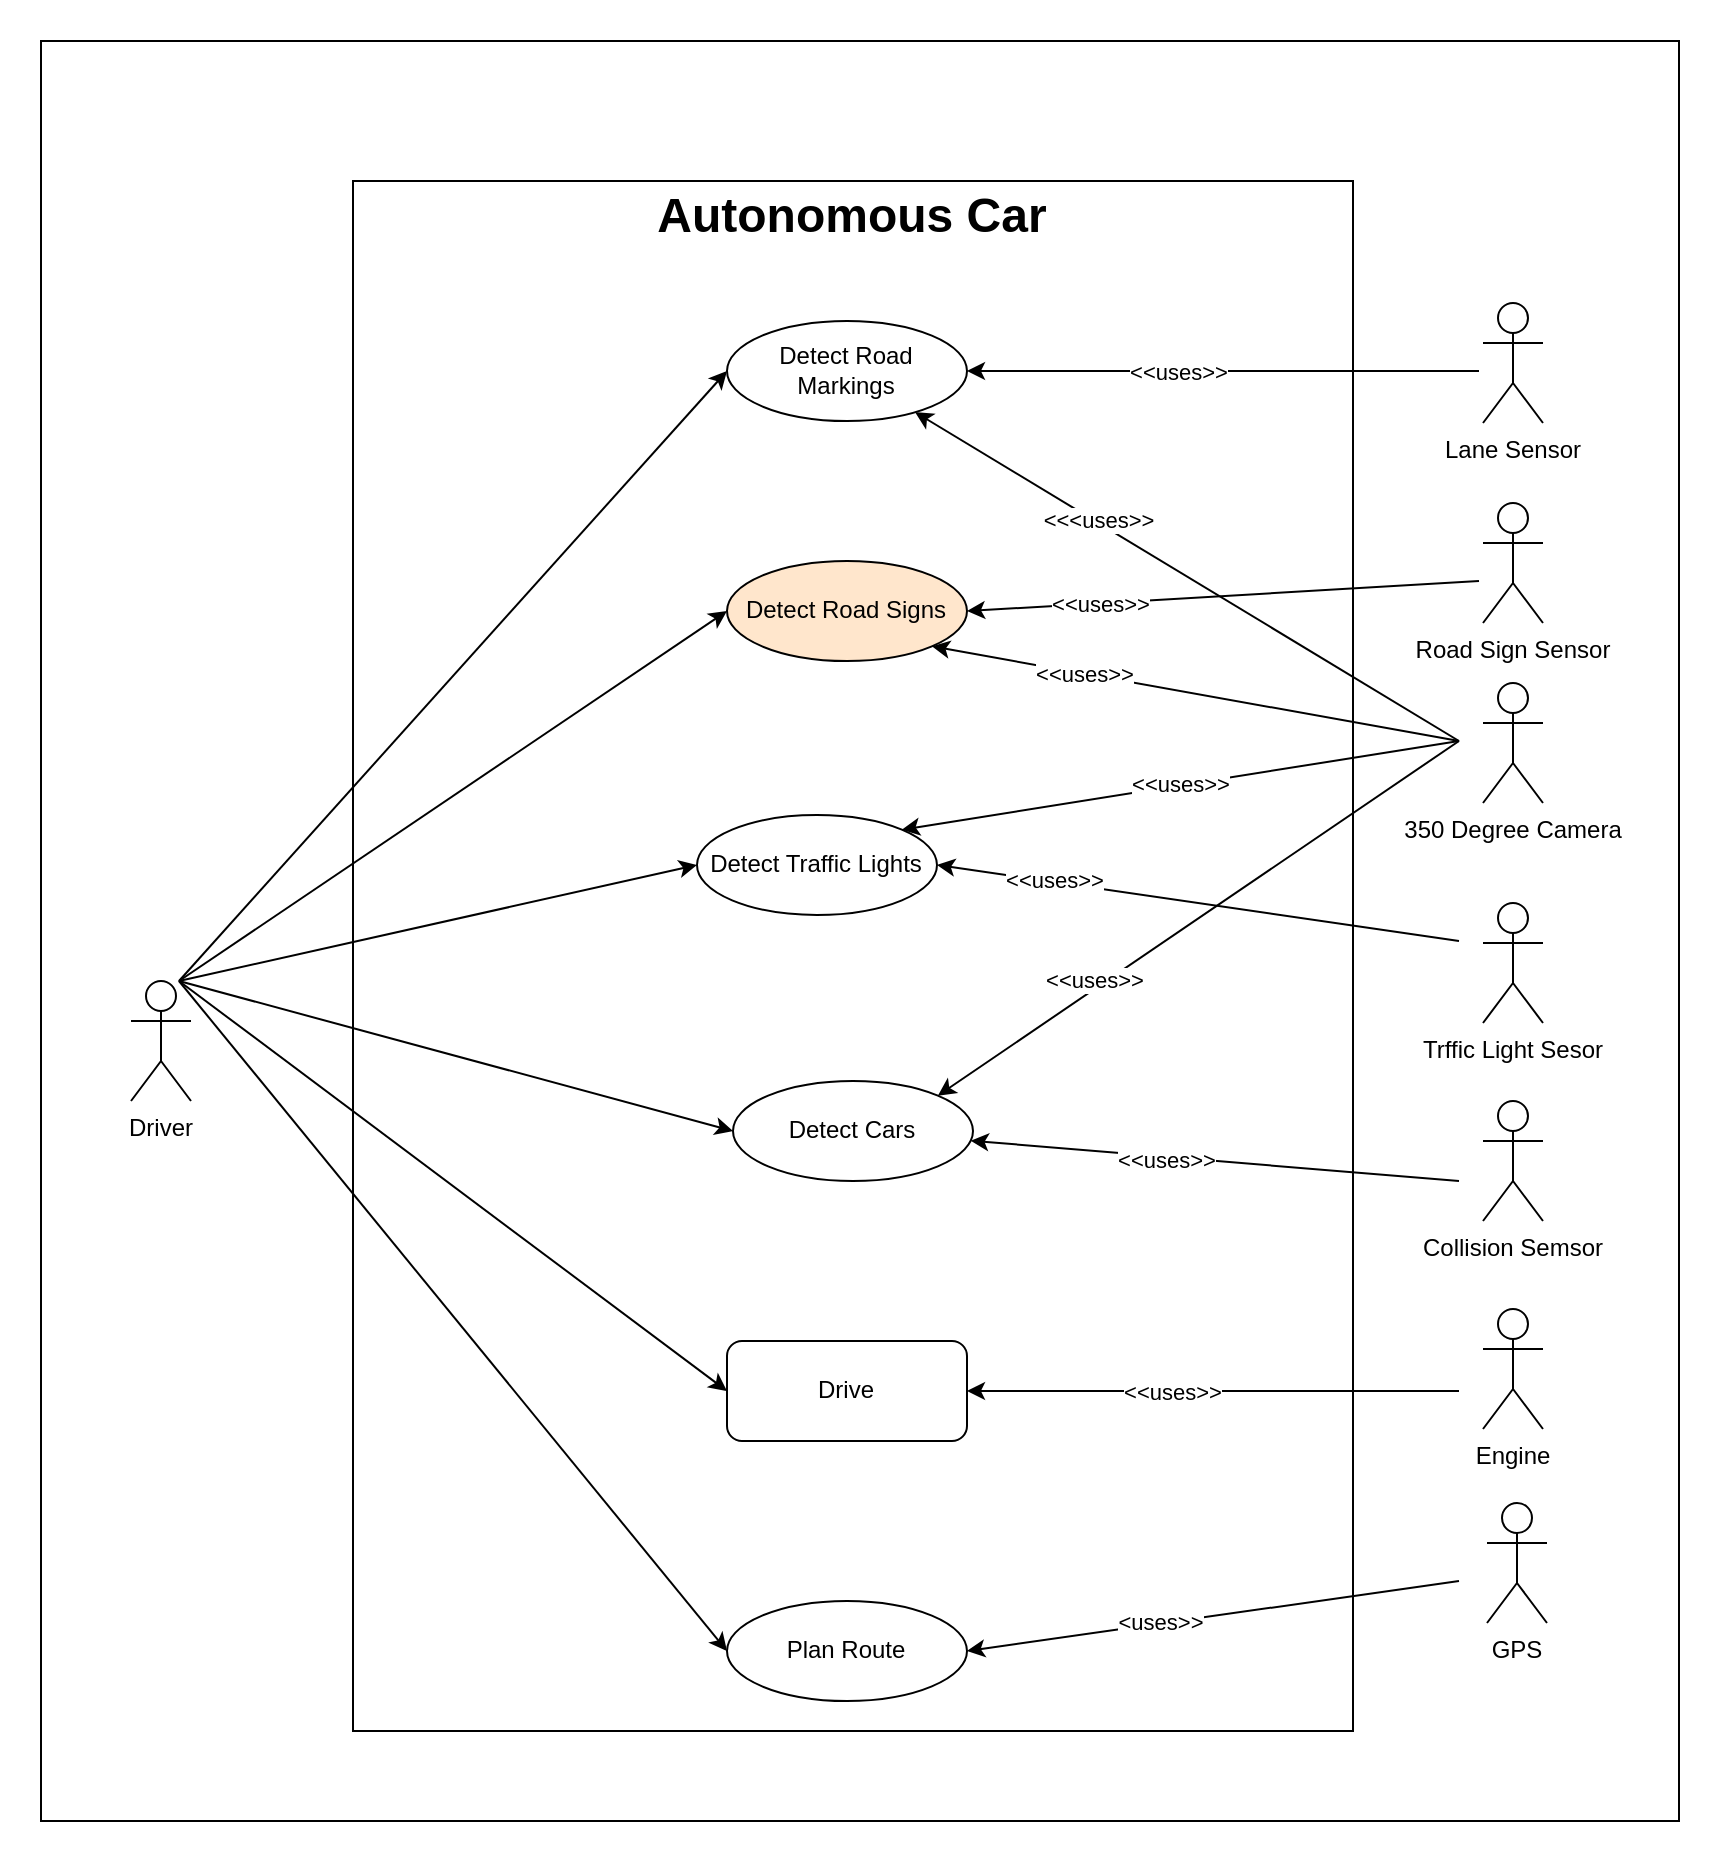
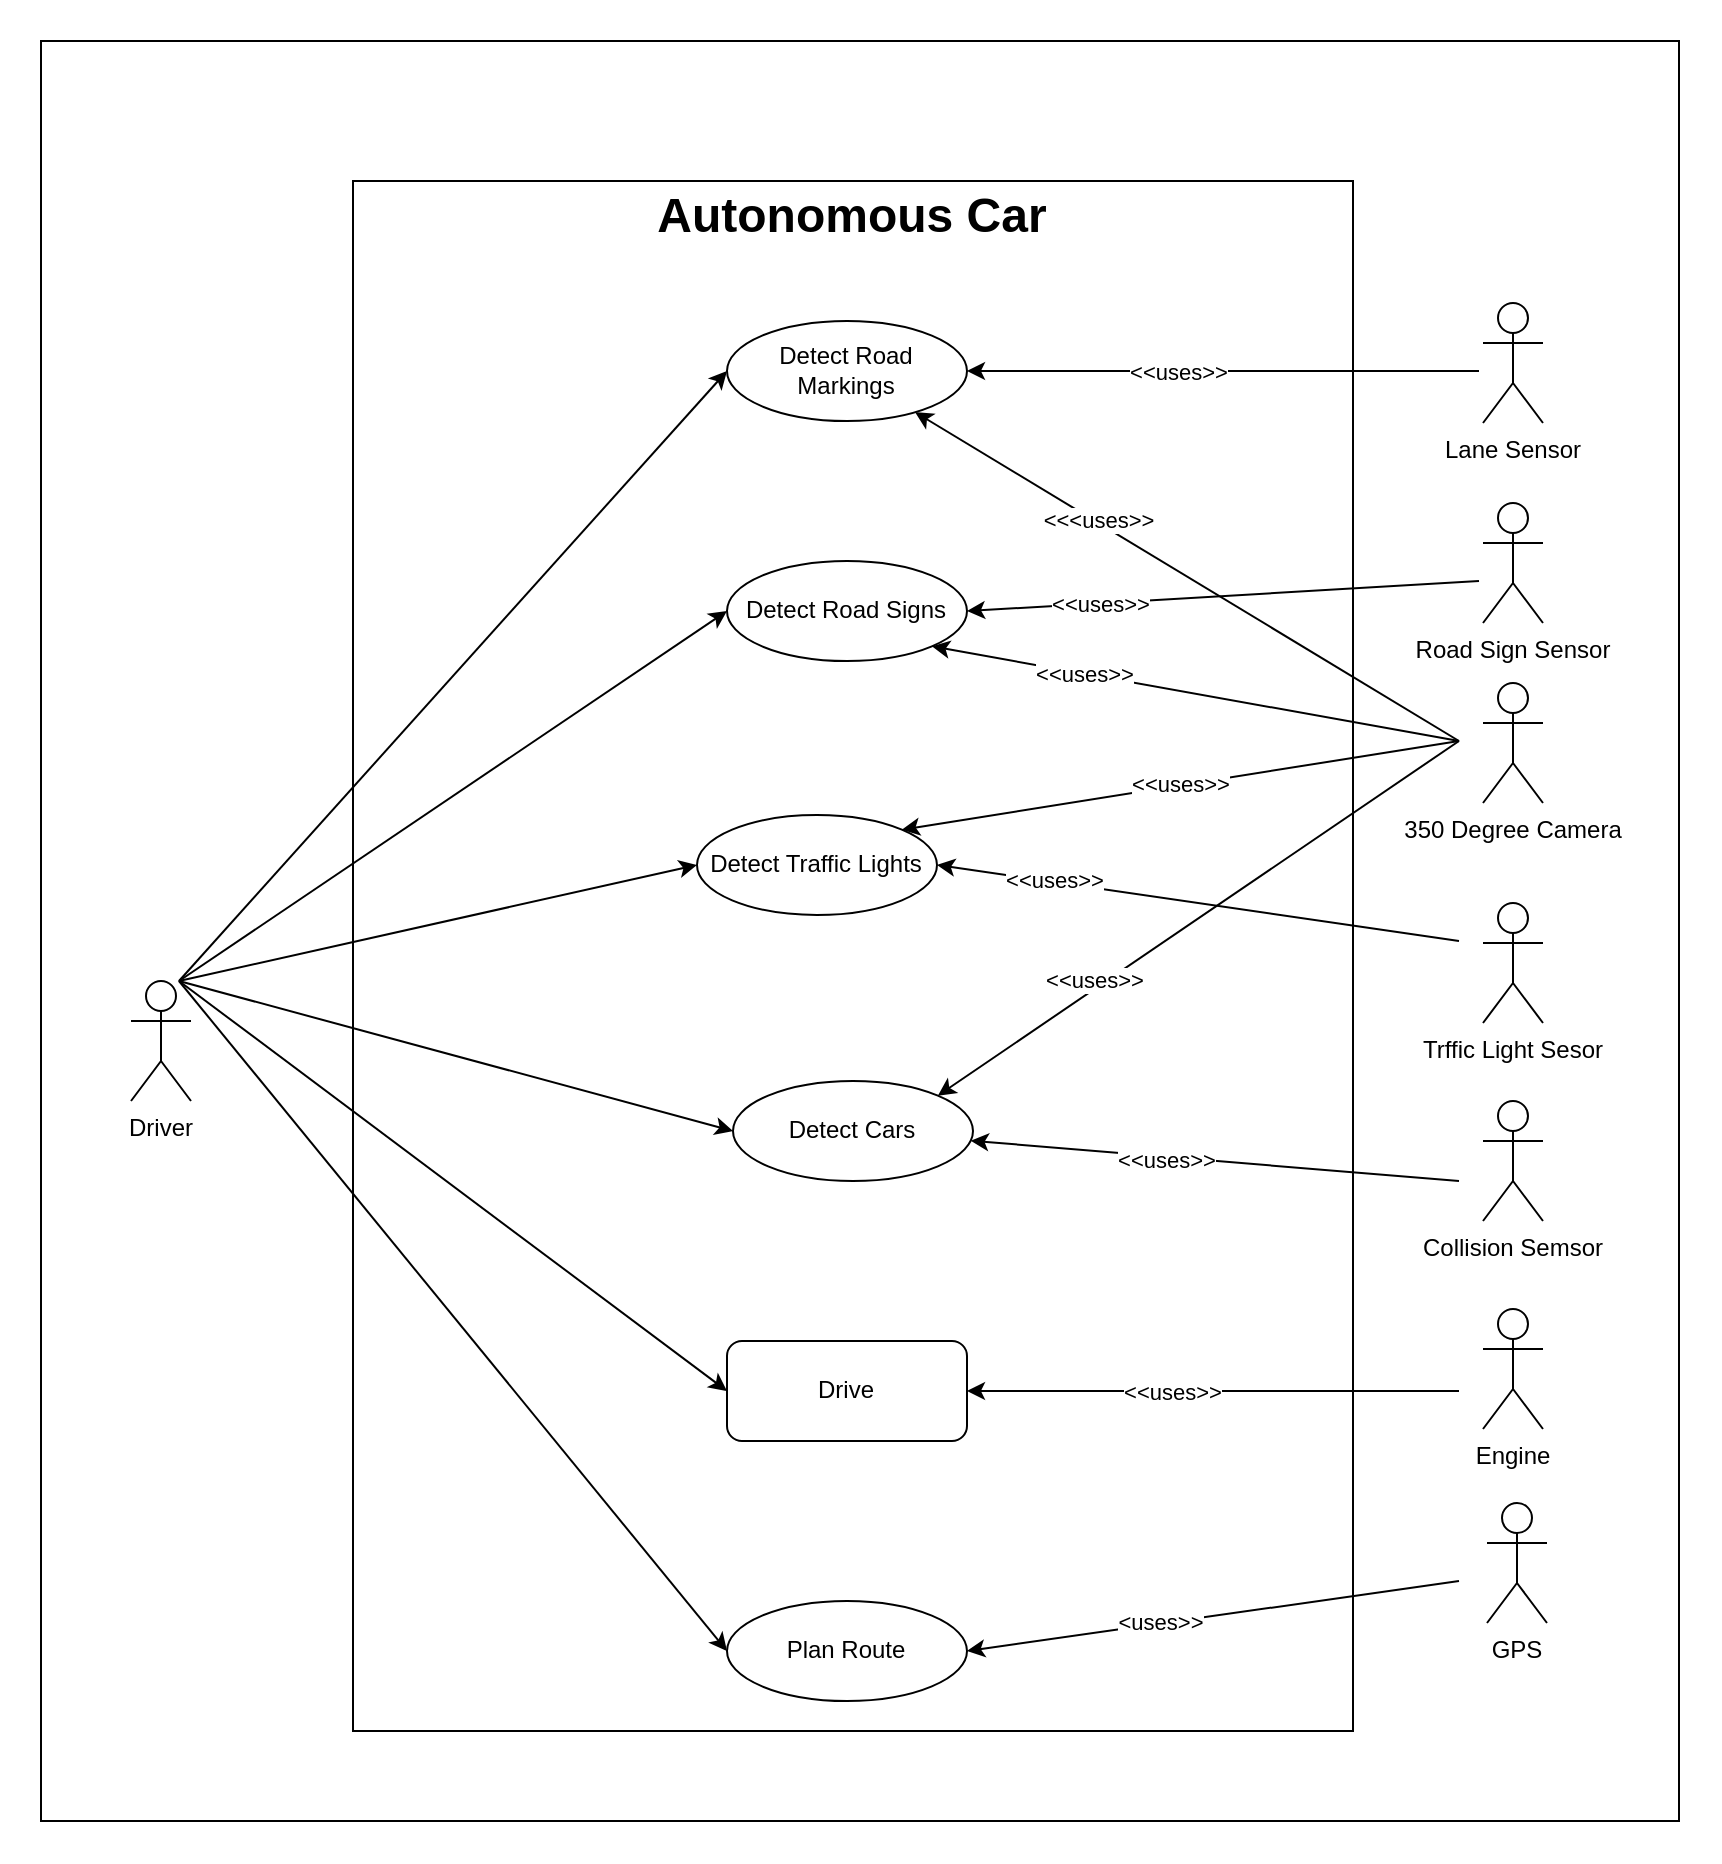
- <mxCell id="15" value="Detect Road Signs" style="ellipse;whiteSpace=wrap;html=1;rotation=0;fillColor=#ffe6cc;" parent="1" vertex="1"><mxGeometry x="363" y="280" width="120" height="50" as="geometry" /></mxCell>
+ <mxCell id="15" value="Detect Road Signs" style="ellipse;whiteSpace=wrap;html=1;rotation=0;" parent="1" vertex="1"><mxGeometry x="363" y="280" width="120" height="50" as="geometry" /></mxCell>
